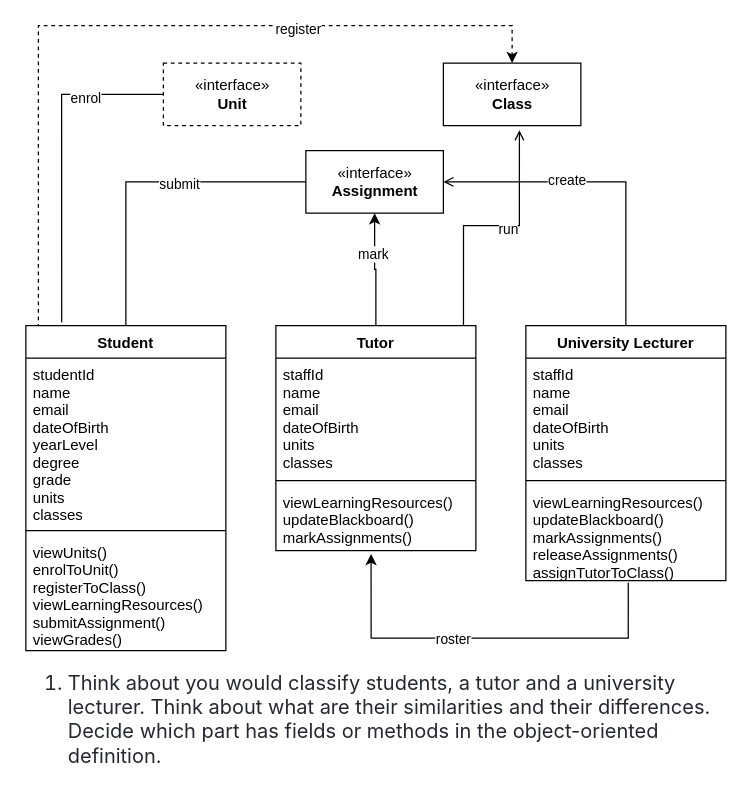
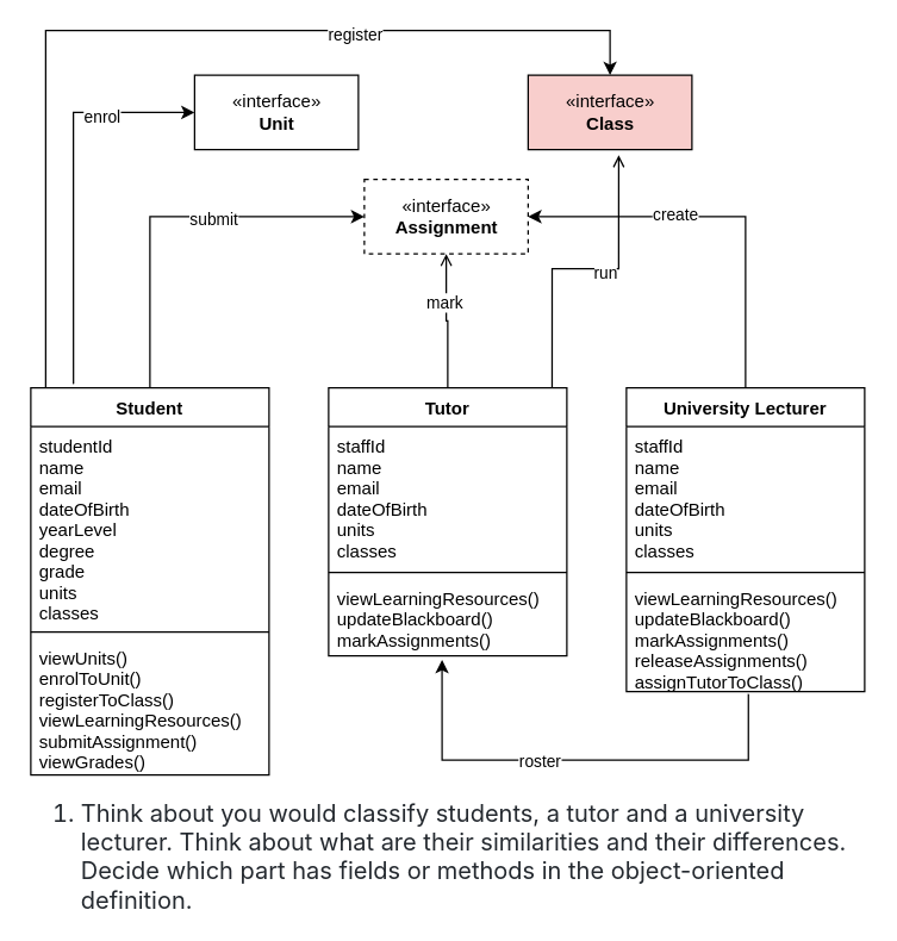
- <mxCell id="6" style="edgeStyle=orthogonalEdgeStyle;rounded=0;orthogonalLoop=1;jettySize=auto;html=1;entryX=0.5;entryY=0;entryDx=0;entryDy=0;exitX=0.071;exitY=0.001;exitDx=0;exitDy=0;exitPerimeter=0;dashed=1;" edge="1" parent="1" source="8" target="30"><mxGeometry relative="1" as="geometry"><Array as="points"><mxPoint x="30" y="260" /><mxPoint x="30" y="20" /><mxPoint x="409" y="20" /></Array></mxGeometry></mxCell>
+ <mxCell id="6" style="edgeStyle=orthogonalEdgeStyle;rounded=0;orthogonalLoop=1;jettySize=auto;html=1;entryX=0.5;entryY=0;entryDx=0;entryDy=0;exitX=0.071;exitY=0.001;exitDx=0;exitDy=0;exitPerimeter=0;" edge="1" parent="1" source="8" target="30"><mxGeometry relative="1" as="geometry"><Array as="points"><mxPoint x="30" y="260" /><mxPoint x="30" y="20" /><mxPoint x="409" y="20" /></Array></mxGeometry></mxCell>
- <mxCell id="4" style="edgeStyle=orthogonalEdgeStyle;rounded=0;orthogonalLoop=1;jettySize=auto;html=1;entryX=0;entryY=0.5;entryDx=0;entryDy=0;exitX=0.179;exitY=-0.01;exitDx=0;exitDy=0;exitPerimeter=0;endArrow=none;" edge="1" parent="1" source="8" target="31"><mxGeometry relative="1" as="geometry" /></mxCell>
+ <mxCell id="4" style="edgeStyle=orthogonalEdgeStyle;rounded=0;orthogonalLoop=1;jettySize=auto;html=1;entryX=0;entryY=0.5;entryDx=0;entryDy=0;exitX=0.179;exitY=-0.01;exitDx=0;exitDy=0;exitPerimeter=0;" edge="1" parent="1" source="8" target="31"><mxGeometry relative="1" as="geometry" /></mxCell>
- <mxCell id="31" value="«interface»&lt;br&gt;&lt;b&gt;Unit&lt;/b&gt;" style="html=1;dashed=1;" vertex="1" parent="1"><mxGeometry x="130" y="50" width="110" height="50" as="geometry" /></mxCell>
+ <mxCell id="31" value="«interface»&lt;br&gt;&lt;b&gt;Unit&lt;/b&gt;" style="html=1;" vertex="1" parent="1"><mxGeometry x="130" y="50" width="110" height="50" as="geometry" /></mxCell>
- <mxCell id="30" value="«interface»&lt;br&gt;&lt;b&gt;Class&lt;/b&gt;" style="html=1;" vertex="1" parent="1"><mxGeometry x="354" y="50" width="110" height="50" as="geometry" /></mxCell>
+ <mxCell id="30" value="«interface»&lt;br&gt;&lt;b&gt;Class&lt;/b&gt;" style="html=1;fillColor=#f8cecc;" vertex="1" parent="1"><mxGeometry x="354" y="50" width="110" height="50" as="geometry" /></mxCell>
- <mxCell id="2" style="edgeStyle=orthogonalEdgeStyle;rounded=0;orthogonalLoop=1;jettySize=auto;html=1;entryX=0;entryY=0.5;entryDx=0;entryDy=0;exitX=0.5;exitY=0;exitDx=0;exitDy=0;endArrow=none;" edge="1" parent="1" source="8" target="29"><mxGeometry relative="1" as="geometry" /></mxCell>
+ <mxCell id="2" style="edgeStyle=orthogonalEdgeStyle;rounded=0;orthogonalLoop=1;jettySize=auto;html=1;entryX=0;entryY=0.5;entryDx=0;entryDy=0;exitX=0.5;exitY=0;exitDx=0;exitDy=0;" edge="1" parent="1" source="8" target="29"><mxGeometry relative="1" as="geometry" /></mxCell>
- <mxCell id="29" value="«interface»&lt;br&gt;&lt;b&gt;Assignment&lt;/b&gt;" style="html=1;" vertex="1" parent="1"><mxGeometry x="244" y="120" width="110" height="50" as="geometry" /></mxCell>
+ <mxCell id="29" value="«interface»&lt;br&gt;&lt;b&gt;Assignment&lt;/b&gt;" style="html=1;dashed=1;" vertex="1" parent="1"><mxGeometry x="244" y="120" width="110" height="50" as="geometry" /></mxCell>
- <mxCell id="21" style="edgeStyle=orthogonalEdgeStyle;rounded=0;orthogonalLoop=1;jettySize=auto;html=1;entryX=1;entryY=0.5;entryDx=0;entryDy=0;exitX=0.5;exitY=0;exitDx=0;exitDy=0;endArrow=open;" edge="1" parent="1" source="25" target="29"><mxGeometry relative="1" as="geometry" /></mxCell>
+ <mxCell id="21" style="edgeStyle=orthogonalEdgeStyle;rounded=0;orthogonalLoop=1;jettySize=auto;html=1;entryX=1;entryY=0.5;entryDx=0;entryDy=0;exitX=0.5;exitY=0;exitDx=0;exitDy=0;" edge="1" parent="1" source="25" target="29"><mxGeometry relative="1" as="geometry" /></mxCell>
- <mxCell id="13" style="edgeStyle=orthogonalEdgeStyle;rounded=0;orthogonalLoop=1;jettySize=auto;html=1;entryX=0.5;entryY=1;entryDx=0;entryDy=0;" edge="1" parent="1" source="17" target="29"><mxGeometry relative="1" as="geometry" /></mxCell>
+ <mxCell id="13" style="edgeStyle=orthogonalEdgeStyle;rounded=0;orthogonalLoop=1;jettySize=auto;html=1;entryX=0.5;entryY=1;entryDx=0;entryDy=0;endArrow=open;" edge="1" parent="1" source="17" target="29"><mxGeometry relative="1" as="geometry" /></mxCell>
